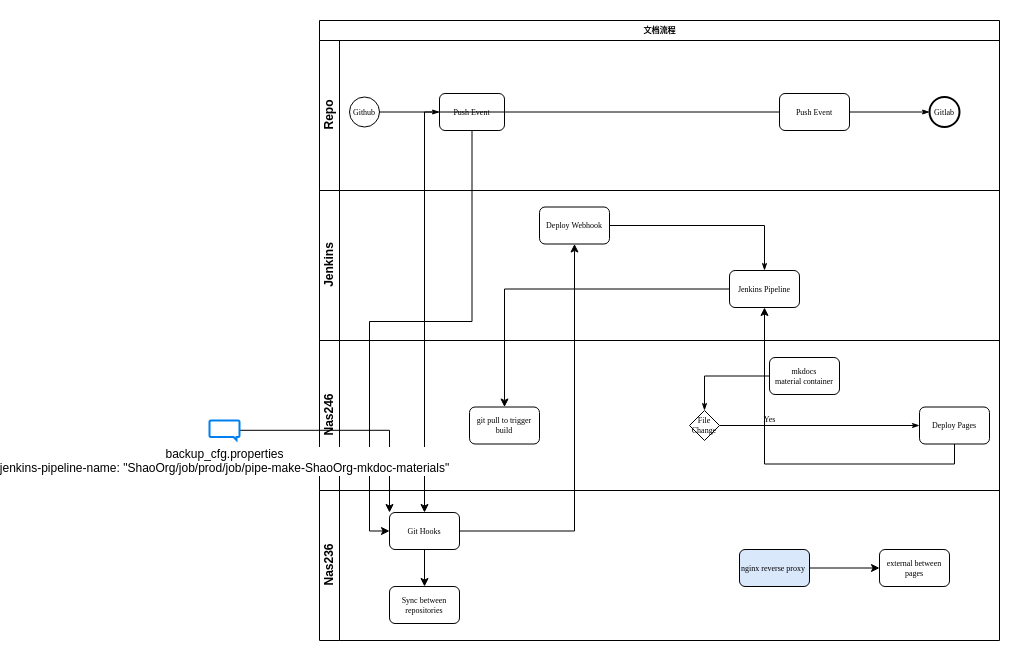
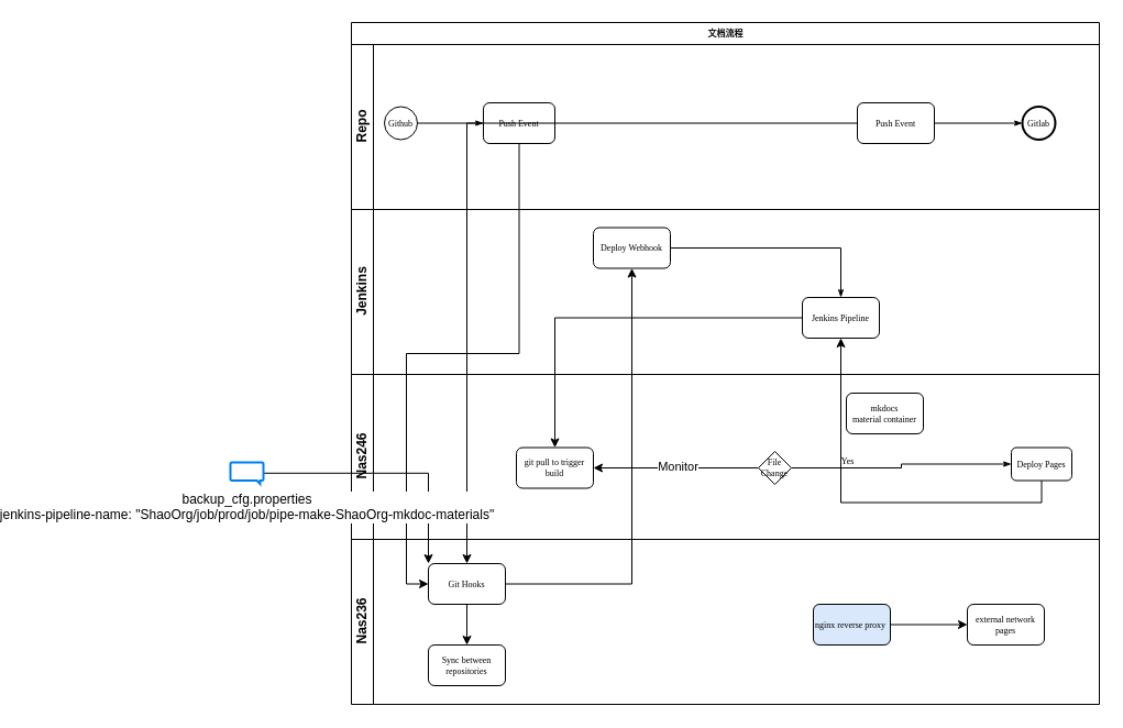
- <mxCell id="15" style="edgeStyle=orthogonalEdgeStyle;rounded=0;html=1;labelBackgroundColor=none;startArrow=none;startFill=0;startSize=5;endArrow=classicThin;endFill=1;endSize=5;jettySize=auto;orthogonalLoop=1;strokeWidth=1;fontFamily=Verdana;fontSize=8;" parent="14" source="16" target="20" edge="1"><mxGeometry relative="1" as="geometry" /></mxCell>
+ <mxCell id="18" style="edgeStyle=orthogonalEdgeStyle;rounded=0;orthogonalLoop=1;jettySize=auto;html=1;entryX=1;entryY=0.5;entryDx=0;entryDy=0;" edge="1" parent="14" source="20" target="22"><mxGeometry relative="1" as="geometry" /></mxCell>
+ <mxCell id="19" value="Monitor" style="edgeLabel;html=1;align=center;verticalAlign=middle;resizable=0;points=[];" vertex="1" connectable="0" parent="18"><mxGeometry x="-0.015" y="-2" relative="1" as="geometry"><mxPoint as="offset" /></mxGeometry></mxCell>
- <mxCell id="21" value="Deploy Pages" style="rounded=1;whiteSpace=wrap;html=1;shadow=0;labelBackgroundColor=none;strokeWidth=1;fontFamily=Verdana;fontSize=8;align=center;" parent="14" vertex="1"><mxGeometry x="600" y="66.5" width="70" height="37" as="geometry" /></mxCell>
+ <mxCell id="21" value="Deploy Pages" style="rounded=1;whiteSpace=wrap;html=1;shadow=0;labelBackgroundColor=none;strokeWidth=1;fontFamily=Verdana;fontSize=8;align=center;" parent="14" vertex="1"><mxGeometry x="600" y="66.5" width="55" height="30" as="geometry" /></mxCell>
- <mxCell id="27" value="external between pages" style="rounded=1;whiteSpace=wrap;html=1;shadow=0;labelBackgroundColor=none;strokeWidth=1;fontFamily=Verdana;fontSize=8;align=center;" vertex="1" parent="24"><mxGeometry x="560" y="59" width="70" height="37" as="geometry" /></mxCell>
+ <mxCell id="27" value="external network pages" style="rounded=1;whiteSpace=wrap;html=1;shadow=0;labelBackgroundColor=none;strokeWidth=1;fontFamily=Verdana;fontSize=8;align=center;" vertex="1" parent="24"><mxGeometry x="560" y="59" width="70" height="37" as="geometry" /></mxCell>
